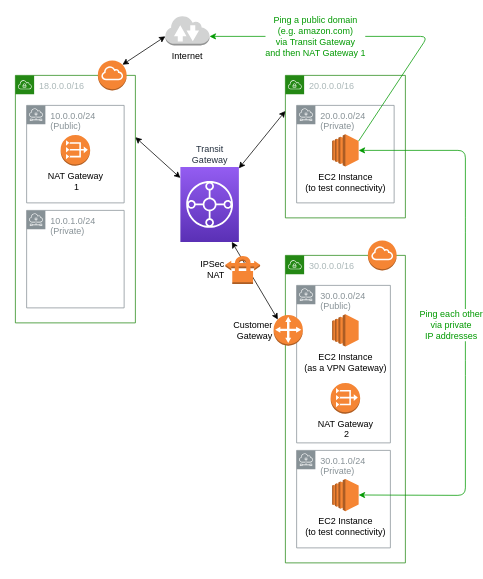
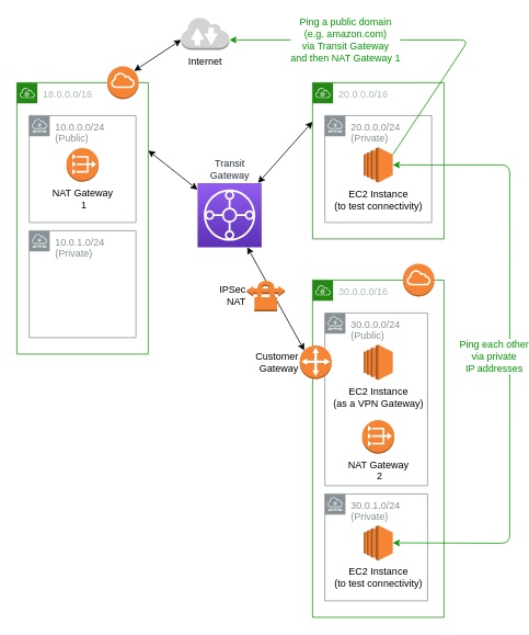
- <mxCell id="4" value="&lt;div&gt;Transit&lt;/div&gt;&lt;div&gt;Gateway&lt;/div&gt;" style="outlineConnect=0;fontColor=#232F3E;gradientColor=#945DF2;gradientDirection=north;fillColor=#5A30B5;strokeColor=#ffffff;dashed=0;verticalLabelPosition=top;verticalAlign=bottom;align=center;html=1;fontSize=12;fontStyle=0;aspect=fixed;shape=mxgraph.aws4.resourceIcon;resIcon=mxgraph.aws4.transit_gateway;labelPosition=center;" parent="1" vertex="1"><mxGeometry x="240" y="222" width="78" height="100" as="geometry" /></mxCell>
+ <mxCell id="4" value="&lt;div&gt;Transit&lt;/div&gt;&lt;div&gt;Gateway&lt;/div&gt;" style="outlineConnect=0;fontColor=#232F3E;gradientColor=#945DF2;gradientDirection=north;fillColor=#5A30B5;strokeColor=#ffffff;dashed=0;verticalLabelPosition=top;verticalAlign=bottom;align=center;html=1;fontSize=12;fontStyle=0;aspect=fixed;shape=mxgraph.aws4.resourceIcon;resIcon=mxgraph.aws4.transit_gateway;labelPosition=center;" parent="1" vertex="1"><mxGeometry x="240" y="222" width="78" height="78" as="geometry" /></mxCell>
